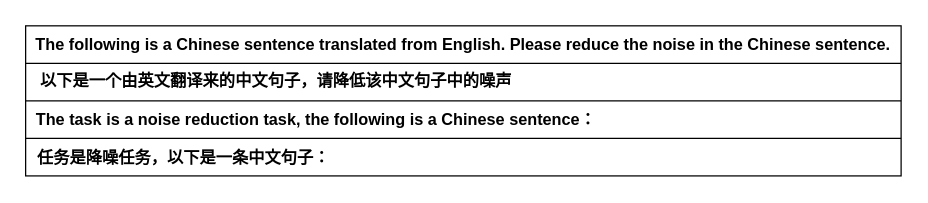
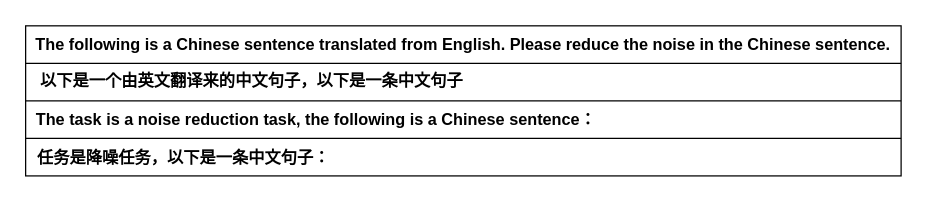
- <mxCell id="4" value="以下是一个由英文翻译来的中文句子，请降低该中文句子中的噪声" style="text;whiteSpace=wrap;fontStyle=1;fontSize=13;" vertex="1" parent="1"><mxGeometry x="30" y="50" width="380" height="40" as="geometry" /></mxCell>
+ <mxCell id="4" value="以下是一个由英文翻译来的中文句子，以下是一条中文句子" style="text;whiteSpace=wrap;fontStyle=1;fontSize=13;" vertex="1" parent="1"><mxGeometry x="30" y="50" width="380" height="40" as="geometry" /></mxCell>
